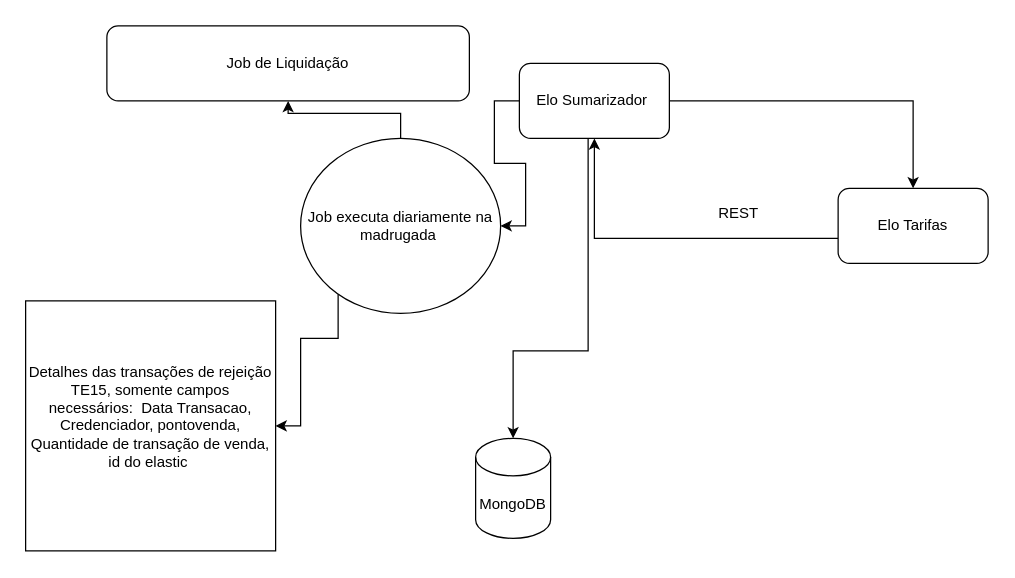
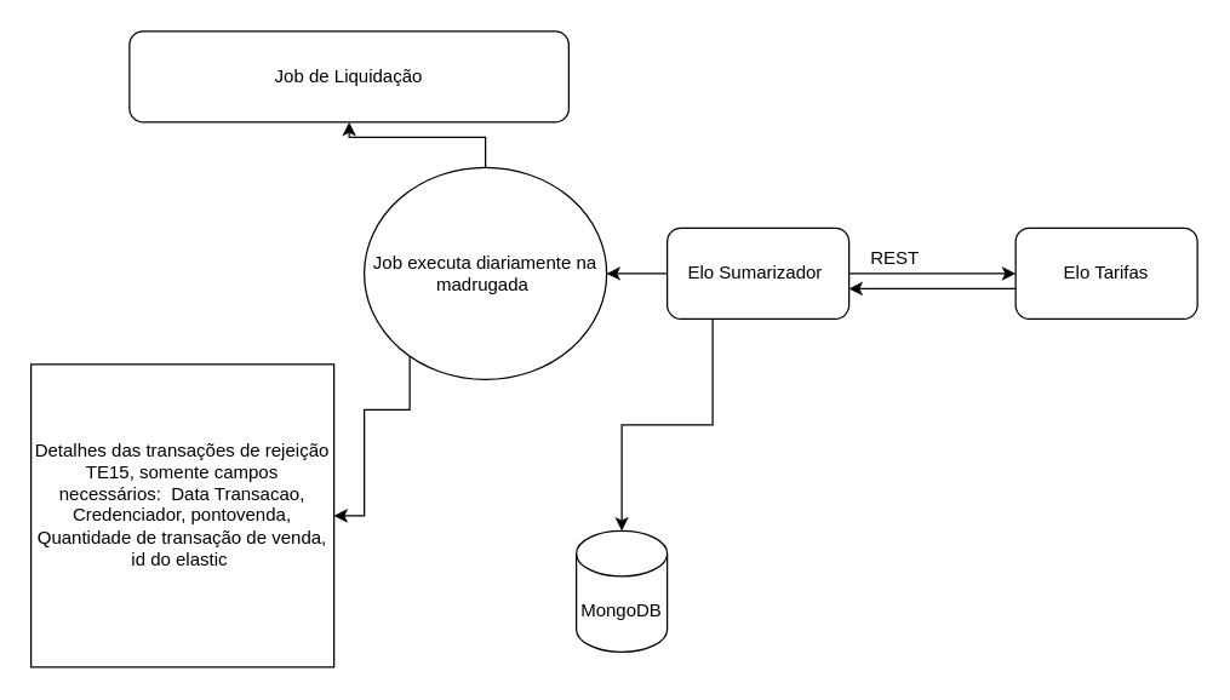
- <mxCell id="5" value="Elo Sumarizador&amp;nbsp;" style="rounded=1;whiteSpace=wrap;html=1;" vertex="1" parent="1"><mxGeometry x="415" y="50" width="120" height="60" as="geometry" /></mxCell>
+ <mxCell id="5" value="Elo Sumarizador&amp;nbsp;" style="rounded=1;whiteSpace=wrap;html=1;" vertex="1" parent="1"><mxGeometry x="440" y="150" width="120" height="60" as="geometry" /></mxCell>
